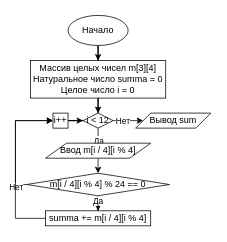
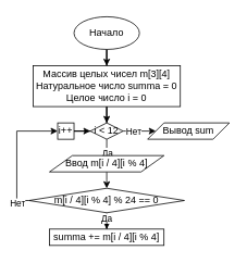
- <mxCell id="19" style="edgeStyle=orthogonalEdgeStyle;rounded=0;orthogonalLoop=1;jettySize=auto;html=1;entryX=0;entryY=0.5;entryDx=0;entryDy=0;" edge="1" parent="1" source="20" target="18"><mxGeometry relative="1" as="geometry"><Array as="points"><mxPoint x="20" y="290" /><mxPoint x="20" y="160" /></Array></mxGeometry></mxCell>
